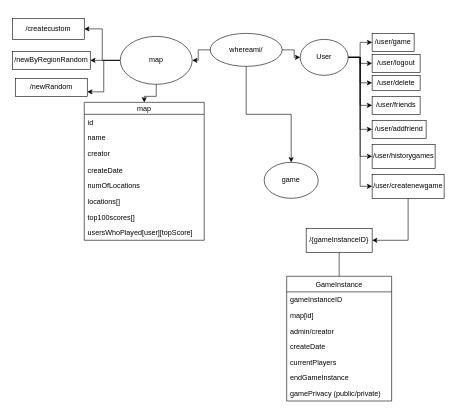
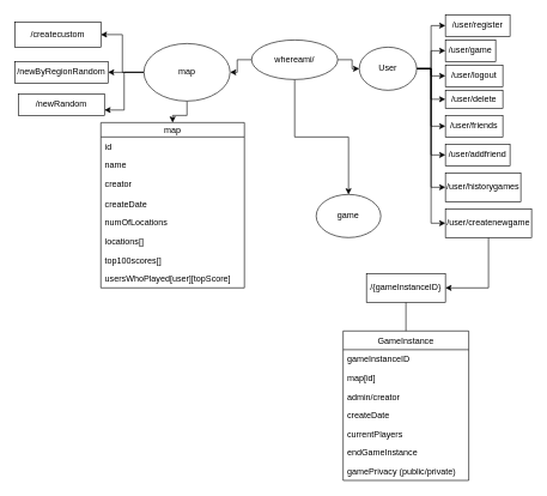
+ <mxCell id="9" style="edgeStyle=orthogonalEdgeStyle;rounded=0;orthogonalLoop=1;jettySize=auto;html=1;entryX=0;entryY=0.5;entryDx=0;entryDy=0;" edge="1" parent="1" source="14" target="15"><mxGeometry relative="1" as="geometry" /></mxCell>
+ <mxCell id="15" value="/user/register" style="rounded=0;whiteSpace=wrap;html=1;" vertex="1" parent="1"><mxGeometry x="620" y="20" width="90" height="30" as="geometry" /></mxCell>
